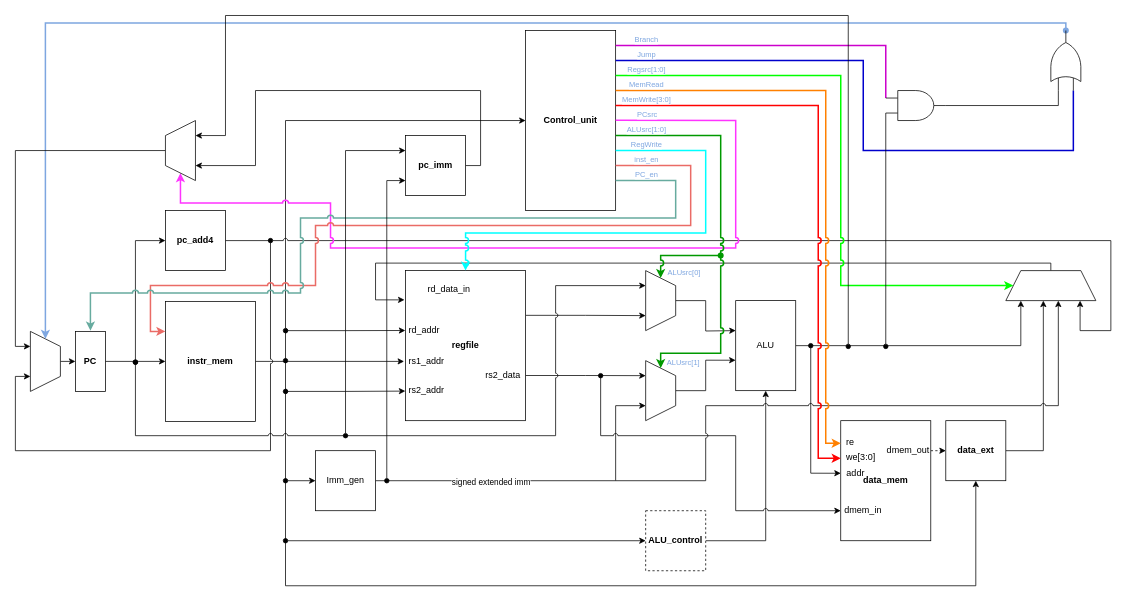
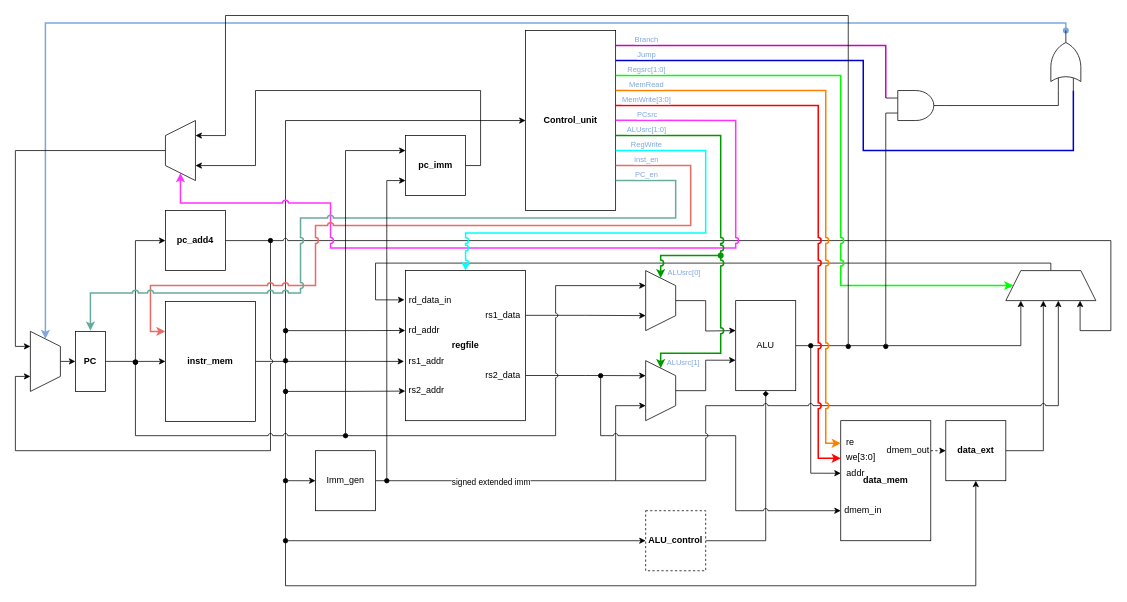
- <mxCell id="40" value="rd_data_in" style="text;html=1;strokeColor=none;fillColor=none;align=center;verticalAlign=middle;whiteSpace=wrap;rounded=0;" parent="1" vertex="1"><mxGeometry x="568" y="370" width="60" height="30" as="geometry" /></mxCell>
+ <mxCell id="40" value="rd_data_in" style="text;html=1;strokeColor=none;fillColor=none;align=center;verticalAlign=middle;whiteSpace=wrap;rounded=0;" parent="1" vertex="1"><mxGeometry x="543" y="385" width="60" height="30" as="geometry" /></mxCell>
+ <mxCell id="34" value="rs1_data" style="text;html=1;strokeColor=none;fillColor=none;align=center;verticalAlign=middle;whiteSpace=wrap;rounded=0;" parent="1" vertex="1"><mxGeometry x="640" y="404" width="60" height="30" as="geometry" /></mxCell>
- <mxCell id="19" style="edgeStyle=orthogonalEdgeStyle;rounded=0;orthogonalLoop=1;jettySize=auto;html=1;exitX=1;exitY=0.5;exitDx=0;exitDy=0;startArrow=none;startFill=0;entryX=0.5;entryY=1;entryDx=0;entryDy=0;" parent="1" source="20" target="41" edge="1"><mxGeometry relative="1" as="geometry"><mxPoint x="1020" y="560" as="targetPoint" /></mxGeometry></mxCell>
+ <mxCell id="19" style="edgeStyle=orthogonalEdgeStyle;rounded=0;orthogonalLoop=1;jettySize=auto;html=1;exitX=1;exitY=0.5;exitDx=0;exitDy=0;startArrow=none;startFill=0;entryX=0.5;entryY=1;entryDx=0;entryDy=0;endArrow=diamond;" parent="1" source="20" target="41" edge="1"><mxGeometry relative="1" as="geometry"><mxPoint x="1020" y="560" as="targetPoint" /></mxGeometry></mxCell>
